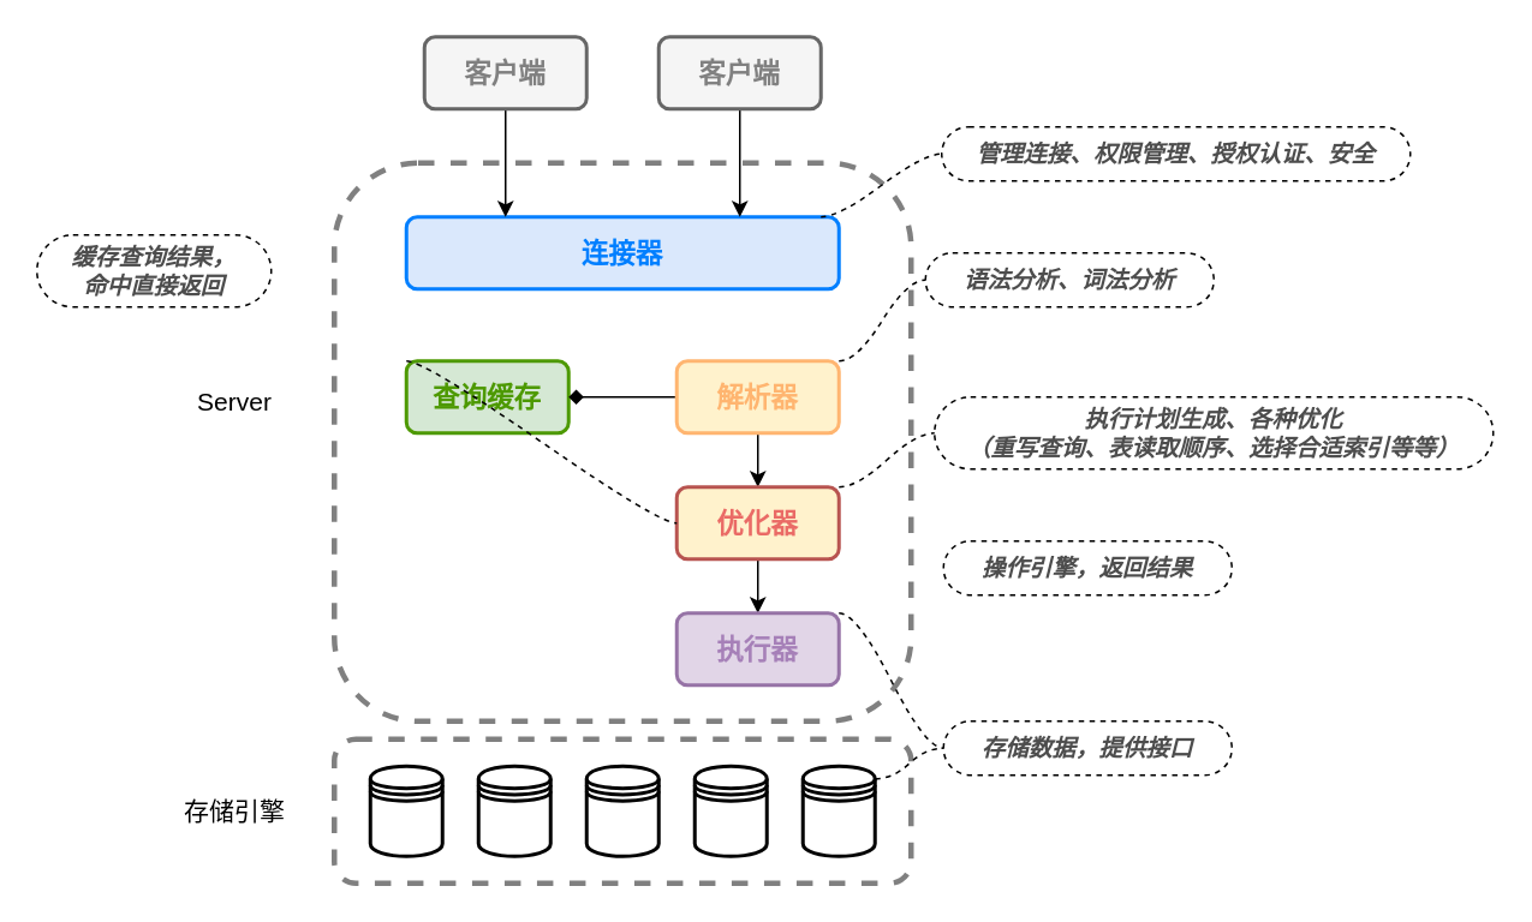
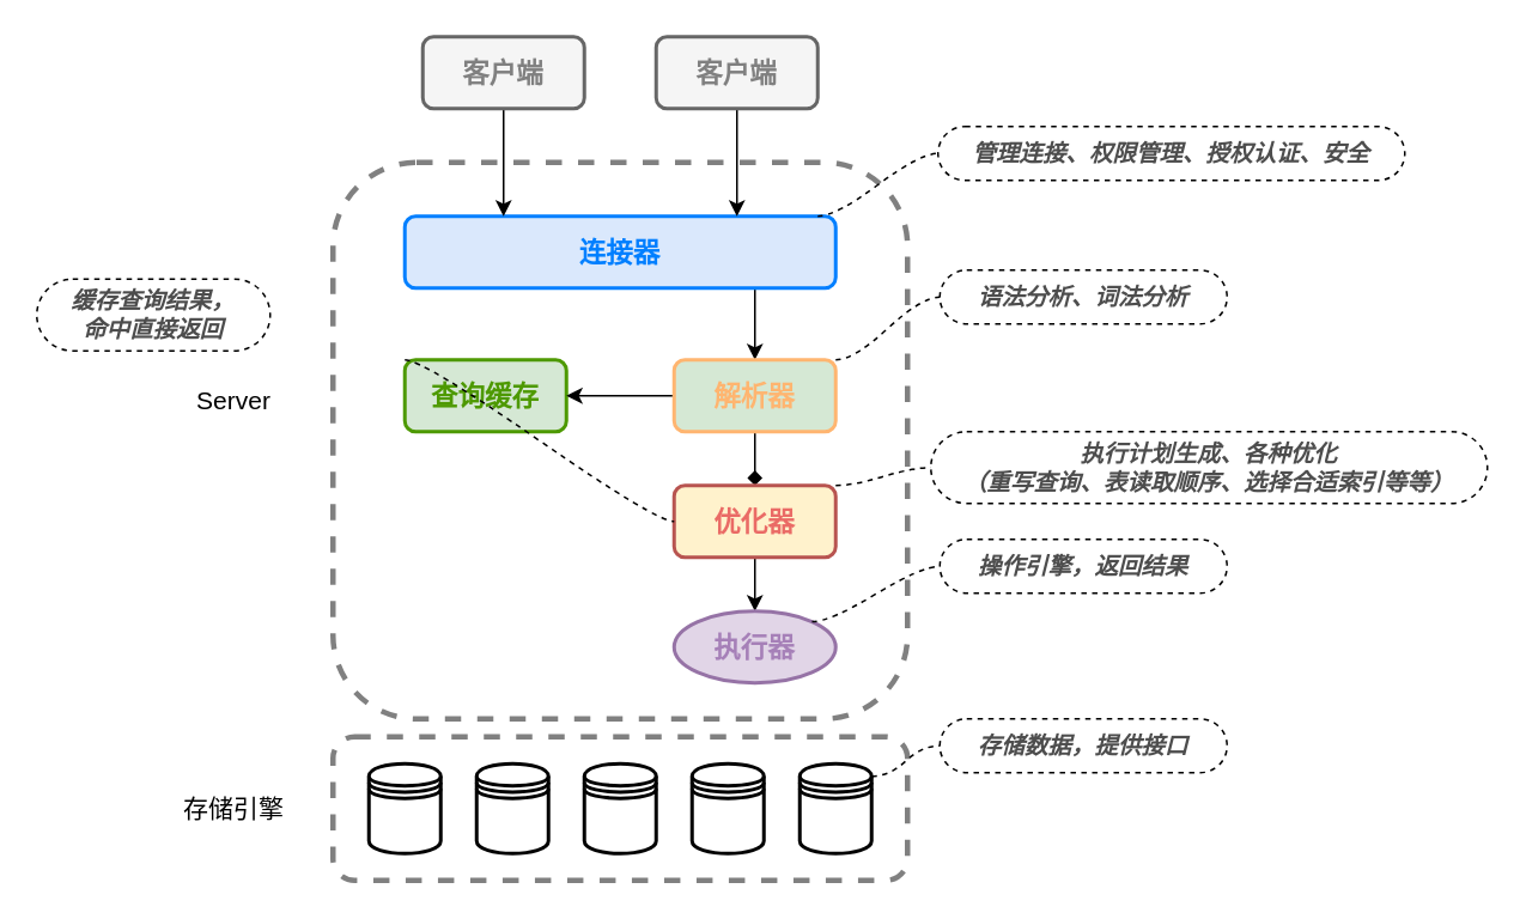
- <mxCell id="34" value="&lt;font color=&quot;#4d4d4d&quot;&gt;&lt;span style=&quot;font-size: 13px&quot;&gt;&lt;b&gt;&lt;i&gt;缓存查询结果，&lt;br&gt;命中直接返回&lt;/i&gt;&lt;/b&gt;&lt;/span&gt;&lt;/font&gt;" style="whiteSpace=wrap;html=1;rounded=1;arcSize=50;align=center;verticalAlign=middle;strokeWidth=1;autosize=1;spacing=4;treeFolding=1;treeMoving=1;newEdgeStyle={&quot;edgeStyle&quot;:&quot;entityRelationEdgeStyle&quot;,&quot;startArrow&quot;:&quot;none&quot;,&quot;endArrow&quot;:&quot;none&quot;,&quot;segment&quot;:10,&quot;curved&quot;:1};fillColor=none;dashed=1;" parent="1" vertex="1"><mxGeometry x="20" y="130" width="130" height="40" as="geometry" /></mxCell>
+ <mxCell id="34" value="&lt;font color=&quot;#4d4d4d&quot;&gt;&lt;span style=&quot;font-size: 13px&quot;&gt;&lt;b&gt;&lt;i&gt;缓存查询结果，&lt;br&gt;命中直接返回&lt;/i&gt;&lt;/b&gt;&lt;/span&gt;&lt;/font&gt;" style="whiteSpace=wrap;html=1;rounded=1;arcSize=50;align=center;verticalAlign=middle;strokeWidth=1;autosize=1;spacing=4;treeFolding=1;treeMoving=1;newEdgeStyle={&quot;edgeStyle&quot;:&quot;entityRelationEdgeStyle&quot;,&quot;startArrow&quot;:&quot;none&quot;,&quot;endArrow&quot;:&quot;none&quot;,&quot;segment&quot;:10,&quot;curved&quot;:1};fillColor=none;dashed=1;" parent="1" vertex="1"><mxGeometry x="20" y="155" width="130" height="40" as="geometry" /></mxCell>
- <mxCell id="26" value="&lt;font style=&quot;font-size: 13px&quot; color=&quot;#4d4d4d&quot;&gt;&lt;b&gt;&lt;i&gt;语法分析、词法分析&lt;/i&gt;&lt;/b&gt;&lt;/font&gt;" style="whiteSpace=wrap;html=1;rounded=1;arcSize=50;align=center;verticalAlign=middle;strokeWidth=1;autosize=1;spacing=4;treeFolding=1;treeMoving=1;newEdgeStyle={&quot;edgeStyle&quot;:&quot;entityRelationEdgeStyle&quot;,&quot;startArrow&quot;:&quot;none&quot;,&quot;endArrow&quot;:&quot;none&quot;,&quot;segment&quot;:10,&quot;curved&quot;:1};fillColor=none;dashed=1;" parent="1" vertex="1"><mxGeometry x="513" y="140" width="160" height="30" as="geometry" /></mxCell>
+ <mxCell id="26" value="&lt;font style=&quot;font-size: 13px&quot; color=&quot;#4d4d4d&quot;&gt;&lt;b&gt;&lt;i&gt;语法分析、词法分析&lt;/i&gt;&lt;/b&gt;&lt;/font&gt;" style="whiteSpace=wrap;html=1;rounded=1;arcSize=50;align=center;verticalAlign=middle;strokeWidth=1;autosize=1;spacing=4;treeFolding=1;treeMoving=1;newEdgeStyle={&quot;edgeStyle&quot;:&quot;entityRelationEdgeStyle&quot;,&quot;startArrow&quot;:&quot;none&quot;,&quot;endArrow&quot;:&quot;none&quot;,&quot;segment&quot;:10,&quot;curved&quot;:1};fillColor=none;dashed=1;" parent="1" vertex="1"><mxGeometry x="523" y="150" width="160" height="30" as="geometry" /></mxCell>
+ <mxCell id="4" style="edgeStyle=orthogonalEdgeStyle;rounded=0;orthogonalLoop=1;jettySize=auto;html=1;exitX=0.75;exitY=1;exitDx=0;exitDy=0;entryX=0.5;entryY=0;entryDx=0;entryDy=0;" parent="1" source="5" target="9" edge="1"><mxGeometry relative="1" as="geometry"><Array as="points"><mxPoint x="420" y="160" /></Array></mxGeometry></mxCell>
- <mxCell id="7" style="edgeStyle=orthogonalEdgeStyle;rounded=0;orthogonalLoop=1;jettySize=auto;html=1;entryX=1;entryY=0.5;entryDx=0;entryDy=0;endArrow=diamond;" parent="1" source="9" target="6" edge="1"><mxGeometry relative="1" as="geometry" /></mxCell>
+ <mxCell id="7" style="edgeStyle=orthogonalEdgeStyle;rounded=0;orthogonalLoop=1;jettySize=auto;html=1;entryX=1;entryY=0.5;entryDx=0;entryDy=0;" parent="1" source="9" target="6" edge="1"><mxGeometry relative="1" as="geometry" /></mxCell>
- <mxCell id="9" value="&lt;b&gt;&lt;font style=&quot;font-size: 15px&quot; color=&quot;#ffb570&quot;&gt;解析器&lt;/font&gt;&lt;/b&gt;" style="rounded=1;whiteSpace=wrap;html=1;fillColor=#fff2cc;strokeWidth=2;strokeColor=#FFB570;" parent="1" vertex="1"><mxGeometry x="375" y="200" width="90" height="40" as="geometry" /></mxCell>
+ <mxCell id="9" value="&lt;b&gt;&lt;font style=&quot;font-size: 15px&quot; color=&quot;#ffb570&quot;&gt;解析器&lt;/font&gt;&lt;/b&gt;" style="rounded=1;whiteSpace=wrap;html=1;fillColor=#d5e8d4;strokeWidth=2;strokeColor=#FFB570;" parent="1" vertex="1"><mxGeometry x="375" y="200" width="90" height="40" as="geometry" /></mxCell>
- <mxCell id="28" value="&lt;font style=&quot;font-size: 13px&quot; color=&quot;#4d4d4d&quot;&gt;&lt;b&gt;&lt;i&gt;执行计划生成、各种优化&lt;br&gt;（重写查询、表读取顺序、选择合适索引等等）&lt;/i&gt;&lt;/b&gt;&lt;/font&gt;" style="whiteSpace=wrap;html=1;rounded=1;arcSize=50;align=center;verticalAlign=middle;strokeWidth=1;autosize=1;spacing=4;treeFolding=1;treeMoving=1;newEdgeStyle={&quot;edgeStyle&quot;:&quot;entityRelationEdgeStyle&quot;,&quot;startArrow&quot;:&quot;none&quot;,&quot;endArrow&quot;:&quot;none&quot;,&quot;segment&quot;:10,&quot;curved&quot;:1};fillColor=none;dashed=1;" parent="1" vertex="1"><mxGeometry x="518" y="220" width="310" height="40" as="geometry" /></mxCell>
+ <mxCell id="28" value="&lt;font style=&quot;font-size: 13px&quot; color=&quot;#4d4d4d&quot;&gt;&lt;b&gt;&lt;i&gt;执行计划生成、各种优化&lt;br&gt;（重写查询、表读取顺序、选择合适索引等等）&lt;/i&gt;&lt;/b&gt;&lt;/font&gt;" style="whiteSpace=wrap;html=1;rounded=1;arcSize=50;align=center;verticalAlign=middle;strokeWidth=1;autosize=1;spacing=4;treeFolding=1;treeMoving=1;newEdgeStyle={&quot;edgeStyle&quot;:&quot;entityRelationEdgeStyle&quot;,&quot;startArrow&quot;:&quot;none&quot;,&quot;endArrow&quot;:&quot;none&quot;,&quot;segment&quot;:10,&quot;curved&quot;:1};fillColor=none;dashed=1;" parent="1" vertex="1"><mxGeometry x="518" y="240" width="310" height="40" as="geometry" /></mxCell>
- <mxCell id="8" style="edgeStyle=orthogonalEdgeStyle;rounded=0;orthogonalLoop=1;jettySize=auto;html=1;entryX=0.5;entryY=0;entryDx=0;entryDy=0;" parent="1" source="9" target="11" edge="1"><mxGeometry relative="1" as="geometry" /></mxCell>
+ <mxCell id="8" style="edgeStyle=orthogonalEdgeStyle;rounded=0;orthogonalLoop=1;jettySize=auto;html=1;entryX=0.5;entryY=0;entryDx=0;entryDy=0;endArrow=diamond;" parent="1" source="9" target="11" edge="1"><mxGeometry relative="1" as="geometry" /></mxCell>
- <mxCell id="12" value="&lt;b&gt;&lt;font style=&quot;font-size: 15px&quot; color=&quot;#a680b8&quot;&gt;执行器&lt;/font&gt;&lt;/b&gt;" style="rounded=1;whiteSpace=wrap;html=1;fillColor=#e1d5e7;strokeWidth=2;strokeColor=#9673a6;" parent="1" vertex="1"><mxGeometry x="375" y="340" width="90" height="40" as="geometry" /></mxCell>
+ <mxCell id="12" value="&lt;b&gt;&lt;font style=&quot;font-size: 15px&quot; color=&quot;#a680b8&quot;&gt;执行器&lt;/font&gt;&lt;/b&gt;" style="ellipse;whiteSpace=wrap;html=1;fillColor=#e1d5e7;strokeWidth=2;strokeColor=#9673a6;" parent="1" vertex="1"><mxGeometry x="375" y="340" width="90" height="40" as="geometry" /></mxCell>
- <mxCell id="31" value="" style="edgeStyle=entityRelationEdgeStyle;startArrow=none;endArrow=none;segment=10;curved=1;dashed=1;exitX=1;exitY=0;exitDx=0;exitDy=0;" parent="1" source="12" target="32" edge="1"><mxGeometry relative="1" as="geometry"><mxPoint x="465" y="330" as="sourcePoint" /></mxGeometry></mxCell>
+ <mxCell id="31" value="" style="edgeStyle=entityRelationEdgeStyle;startArrow=none;endArrow=none;segment=10;curved=1;dashed=1;exitX=1;exitY=0;exitDx=0;exitDy=0;" parent="1" source="12" target="30" edge="1"><mxGeometry relative="1" as="geometry"><mxPoint x="465" y="330" as="sourcePoint" /></mxGeometry></mxCell>
